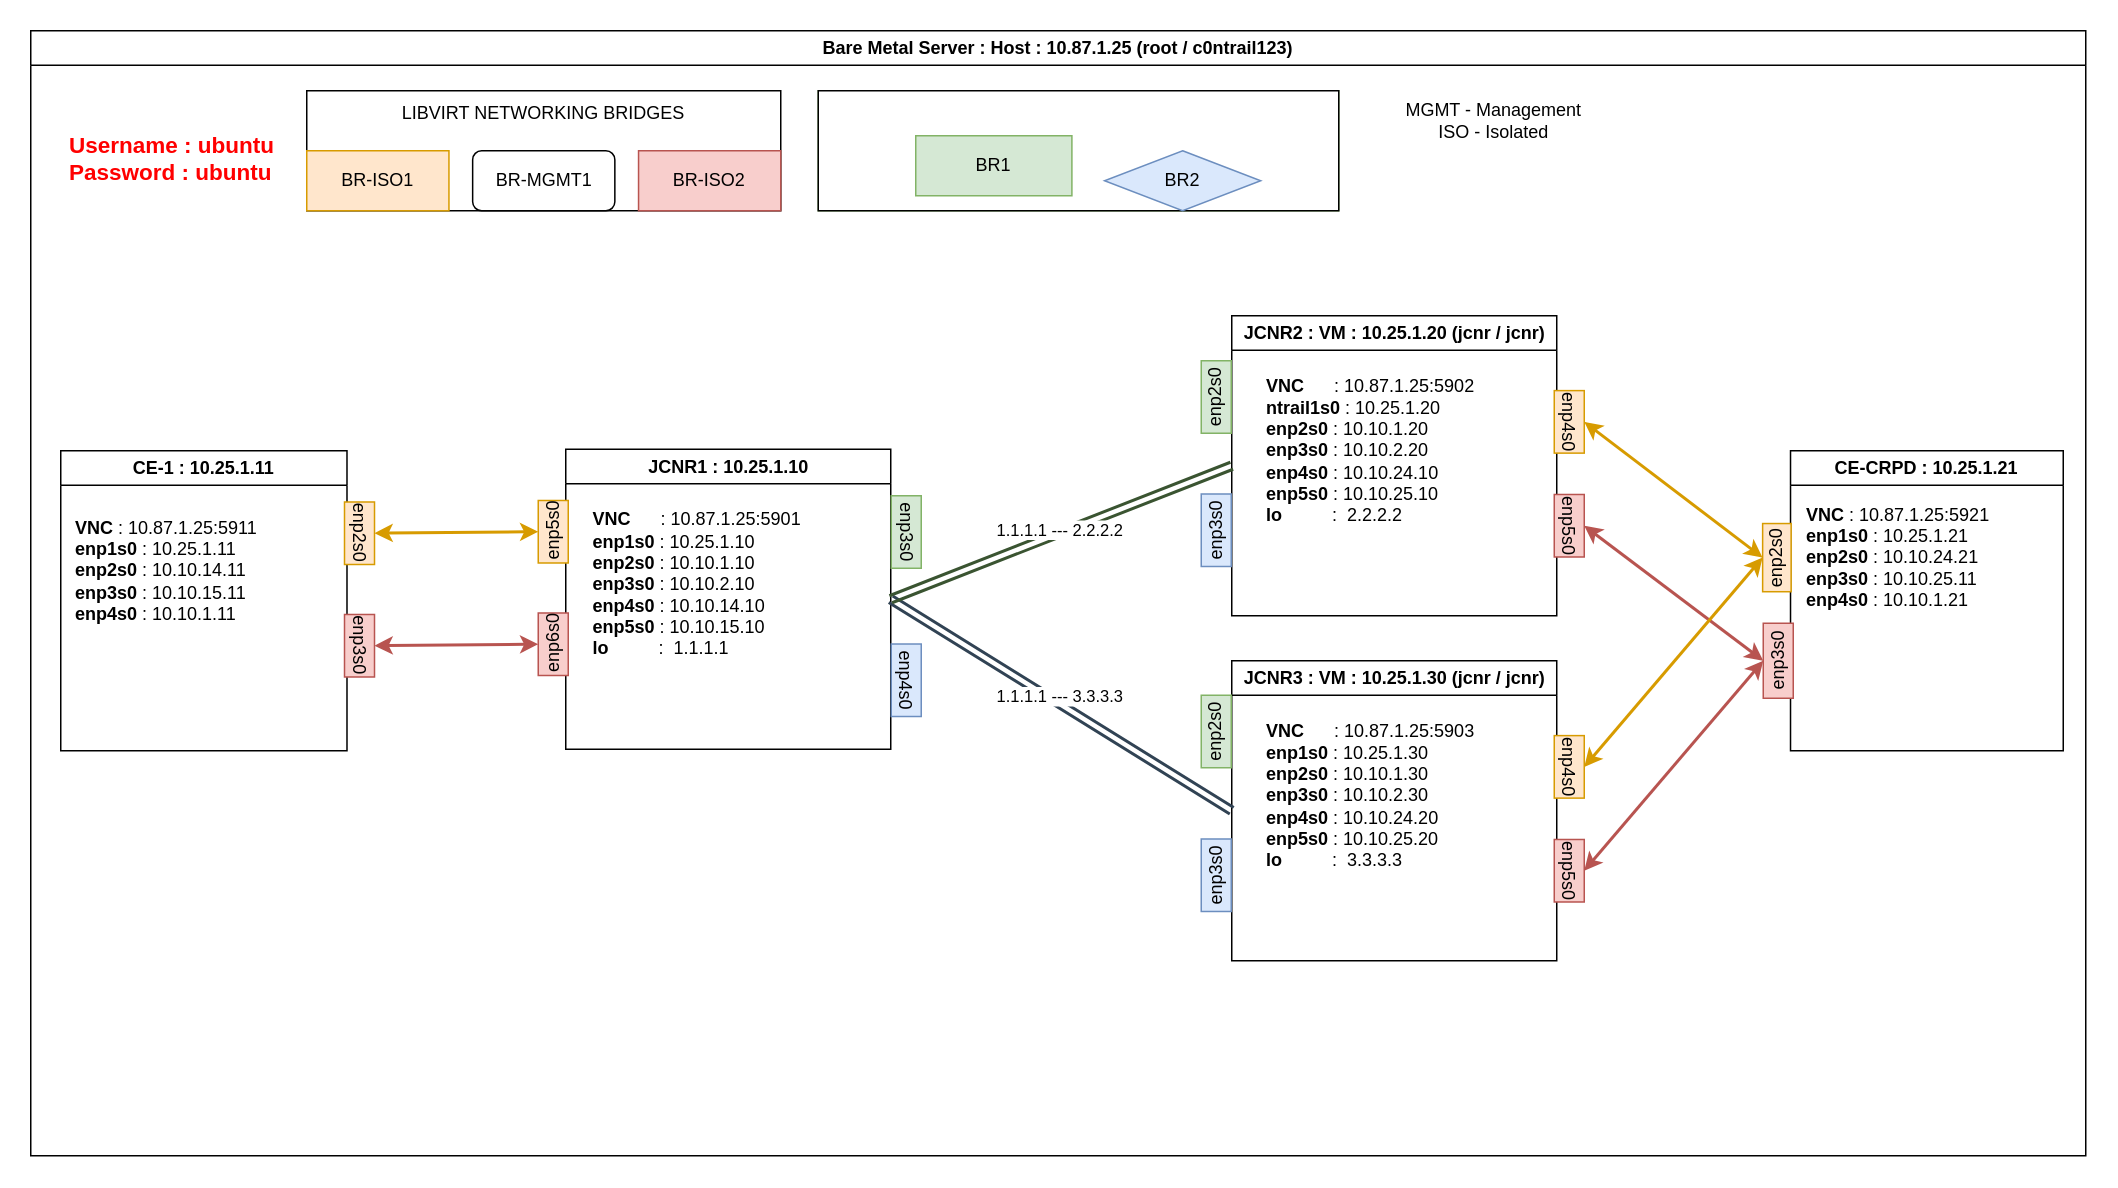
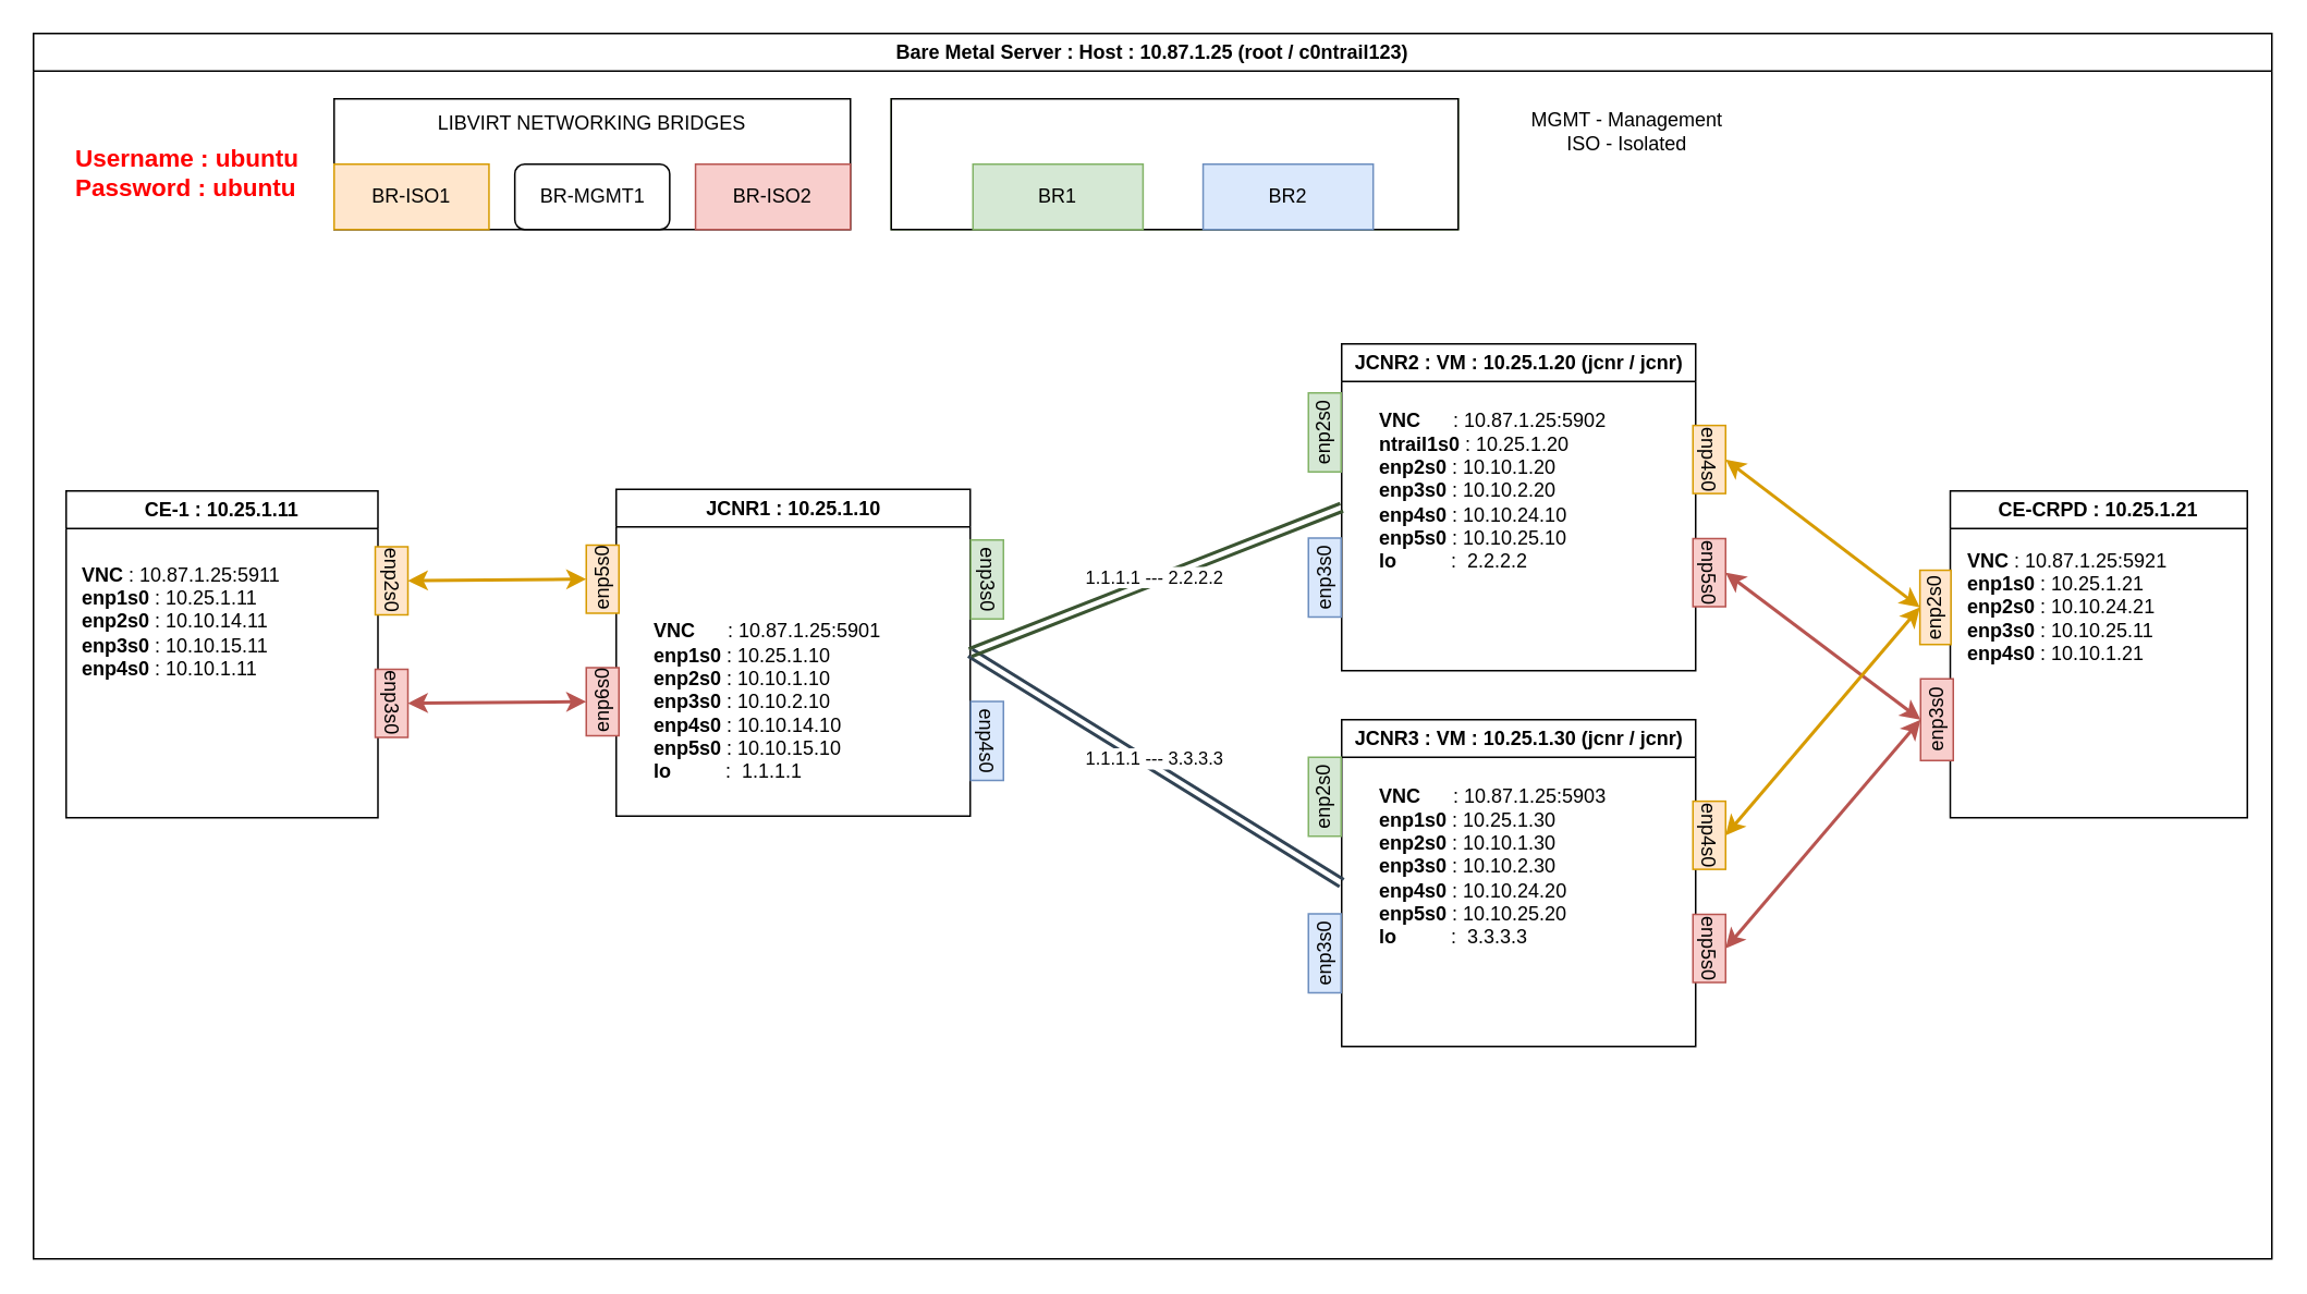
- <mxCell id="45" value="BR1" style="rounded=0;whiteSpace=wrap;html=1;fillColor=#d5e8d4;strokeColor=#82b366;" parent="43" vertex="1"><mxGeometry x="64.995" y="30" width="104.1" height="40" as="geometry" /></mxCell>
+ <mxCell id="45" value="BR1" style="rounded=0;whiteSpace=wrap;html=1;fillColor=#d5e8d4;strokeColor=#82b366;" parent="43" vertex="1"><mxGeometry x="49.995" y="40" width="104.1" height="40" as="geometry" /></mxCell>
- <mxCell id="46" value="BR2" style="rhombus;whiteSpace=wrap;html=1;fillColor=#dae8fc;strokeColor=#6c8ebf;" parent="43" vertex="1"><mxGeometry x="190.871" y="40" width="104.1" height="40" as="geometry" /></mxCell>
+ <mxCell id="46" value="BR2" style="rounded=0;whiteSpace=wrap;html=1;fillColor=#dae8fc;strokeColor=#6c8ebf;" parent="43" vertex="1"><mxGeometry x="190.871" y="40" width="104.1" height="40" as="geometry" /></mxCell>
- <mxCell id="10" value="&lt;b style=&quot;background-color: initial;&quot;&gt;VNC&lt;/b&gt;&lt;span style=&quot;background-color: initial;&quot;&gt;&amp;nbsp; &amp;nbsp; &amp;nbsp; : 10.87.1.25:5901&lt;/span&gt;&lt;br&gt;&lt;b style=&quot;background-color: initial;&quot;&gt;enp1s0&lt;/b&gt;&lt;span style=&quot;background-color: initial;&quot;&gt; : 10.25.1.10&lt;/span&gt;&lt;br&gt;&lt;b style=&quot;background-color: initial;&quot;&gt;enp2s0&lt;/b&gt;&lt;span style=&quot;background-color: initial;&quot;&gt; : 10.10.1.10&lt;/span&gt;&lt;br&gt;&lt;b style=&quot;background-color: initial;&quot;&gt;enp3s0 &lt;/b&gt;&lt;span style=&quot;background-color: initial;&quot;&gt;: 10.10.2.10&lt;/span&gt;&lt;br&gt;&lt;b style=&quot;background-color: initial;&quot;&gt;enp4s0 &lt;/b&gt;&lt;span style=&quot;background-color: initial;&quot;&gt;: 10.10.14.10&lt;/span&gt;&lt;br&gt;&lt;b style=&quot;background-color: initial;&quot;&gt;enp5s0&lt;/b&gt;&lt;span style=&quot;background-color: initial;&quot;&gt;&amp;nbsp;: 10.10.15.10&lt;/span&gt;&lt;br&gt;&lt;b style=&quot;background-color: initial;&quot;&gt;lo&amp;nbsp; &amp;nbsp; &amp;nbsp; &amp;nbsp; &amp;nbsp; &lt;/b&gt;&lt;span style=&quot;background-color: initial;&quot;&gt;:&amp;nbsp; 1.1.1.1&lt;/span&gt;" style="text;html=1;strokeColor=none;fillColor=none;align=left;verticalAlign=middle;whiteSpace=wrap;rounded=0;" parent="9" vertex="1"><mxGeometry x="16.67" y="40" width="158.33" height="100" as="geometry" /></mxCell>
+ <mxCell id="10" value="&lt;b style=&quot;background-color: initial;&quot;&gt;VNC&lt;/b&gt;&lt;span style=&quot;background-color: initial;&quot;&gt;&amp;nbsp; &amp;nbsp; &amp;nbsp; : 10.87.1.25:5901&lt;/span&gt;&lt;br&gt;&lt;b style=&quot;background-color: initial;&quot;&gt;enp1s0&lt;/b&gt;&lt;span style=&quot;background-color: initial;&quot;&gt; : 10.25.1.10&lt;/span&gt;&lt;br&gt;&lt;b style=&quot;background-color: initial;&quot;&gt;enp2s0&lt;/b&gt;&lt;span style=&quot;background-color: initial;&quot;&gt; : 10.10.1.10&lt;/span&gt;&lt;br&gt;&lt;b style=&quot;background-color: initial;&quot;&gt;enp3s0 &lt;/b&gt;&lt;span style=&quot;background-color: initial;&quot;&gt;: 10.10.2.10&lt;/span&gt;&lt;br&gt;&lt;b style=&quot;background-color: initial;&quot;&gt;enp4s0 &lt;/b&gt;&lt;span style=&quot;background-color: initial;&quot;&gt;: 10.10.14.10&lt;/span&gt;&lt;br&gt;&lt;b style=&quot;background-color: initial;&quot;&gt;enp5s0&lt;/b&gt;&lt;span style=&quot;background-color: initial;&quot;&gt;&amp;nbsp;: 10.10.15.10&lt;/span&gt;&lt;br&gt;&lt;b style=&quot;background-color: initial;&quot;&gt;lo&amp;nbsp; &amp;nbsp; &amp;nbsp; &amp;nbsp; &amp;nbsp; &lt;/b&gt;&lt;span style=&quot;background-color: initial;&quot;&gt;:&amp;nbsp; 1.1.1.1&lt;/span&gt;" style="text;html=1;strokeColor=none;fillColor=none;align=left;verticalAlign=middle;whiteSpace=wrap;rounded=0;" parent="9" vertex="1"><mxGeometry x="21.67" y="80" width="158.33" height="100" as="geometry" /></mxCell>
